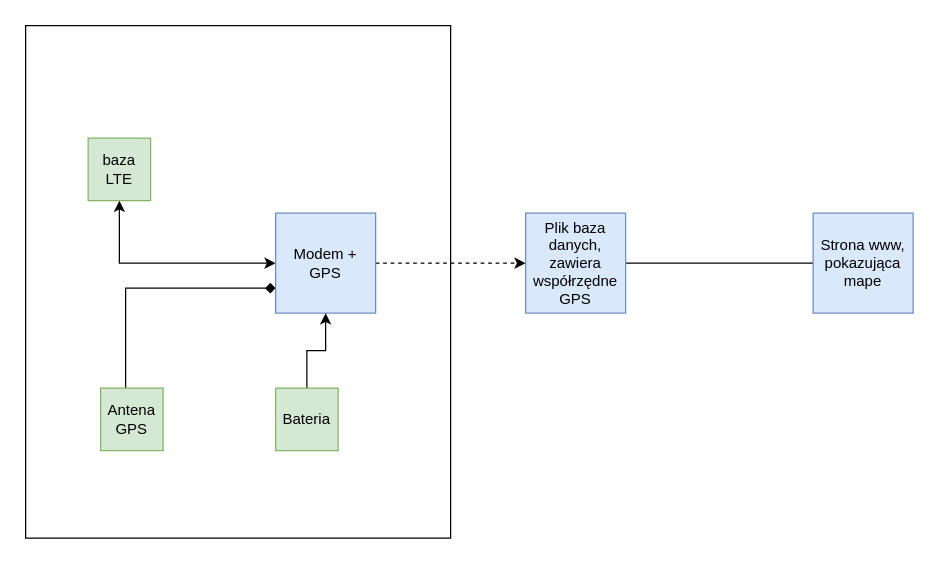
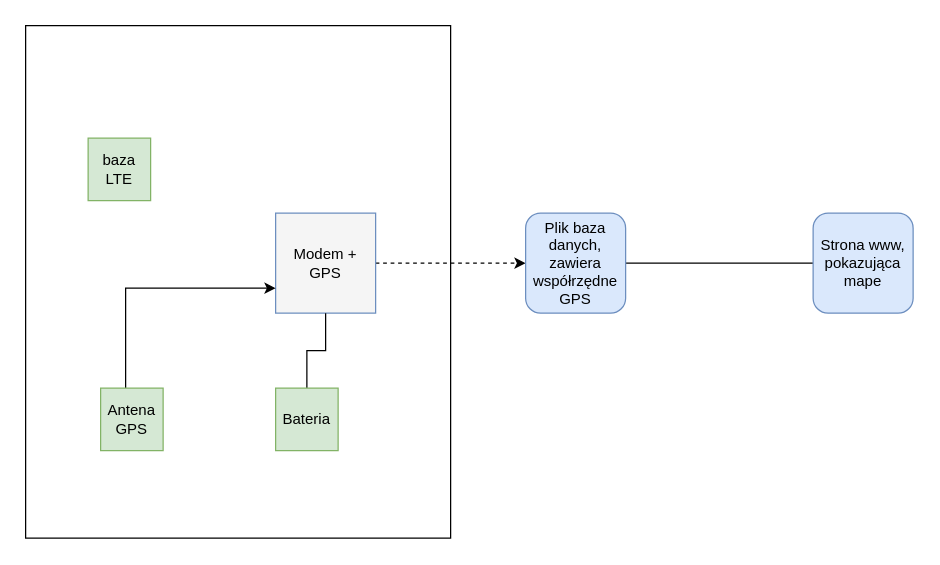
- <mxCell id="3" value="" style="edgeStyle=orthogonalEdgeStyle;rounded=0;orthogonalLoop=1;jettySize=auto;html=1;startArrow=classic;startFill=1;" parent="1" source="5" target="6" edge="1"><mxGeometry relative="1" as="geometry" /></mxCell>
- <mxCell id="5" value="Modem + GPS" style="whiteSpace=wrap;html=1;aspect=fixed;fillColor=#dae8fc;strokeColor=#6c8ebf;fontColor=#000000;" parent="1" vertex="1"><mxGeometry x="220" y="170" width="80" height="80" as="geometry" /></mxCell>
+ <mxCell id="5" value="Modem + GPS" style="whiteSpace=wrap;html=1;aspect=fixed;fillColor=#f5f5f5;strokeColor=#6c8ebf;fontColor=#000000;" parent="1" vertex="1"><mxGeometry x="220" y="170" width="80" height="80" as="geometry" /></mxCell>
- <mxCell id="12" value="Plik baza danych, zawiera współrzędne GPS" style="whiteSpace=wrap;html=1;aspect=fixed;fillColor=#dae8fc;strokeColor=#6c8ebf;fontColor=#000000;" parent="1" vertex="1"><mxGeometry x="420" y="170" width="80" height="80" as="geometry" /></mxCell>
+ <mxCell id="12" value="Plik baza danych, zawiera współrzędne GPS" style="whiteSpace=wrap;html=1;aspect=fixed;fillColor=#dae8fc;strokeColor=#6c8ebf;fontColor=#000000;rounded=1;" parent="1" vertex="1"><mxGeometry x="420" y="170" width="80" height="80" as="geometry" /></mxCell>
- <mxCell id="13" value="Strona www, pokazująca mape" style="whiteSpace=wrap;html=1;aspect=fixed;fillColor=#dae8fc;strokeColor=#6c8ebf;fontColor=#000000;" parent="1" vertex="1"><mxGeometry x="650" y="170" width="80" height="80" as="geometry" /></mxCell>
+ <mxCell id="13" value="Strona www, pokazująca mape" style="whiteSpace=wrap;html=1;aspect=fixed;fillColor=#dae8fc;strokeColor=#6c8ebf;fontColor=#000000;rounded=1;" parent="1" vertex="1"><mxGeometry x="650" y="170" width="80" height="80" as="geometry" /></mxCell>
- <mxCell id="7" style="edgeStyle=orthogonalEdgeStyle;rounded=0;orthogonalLoop=1;jettySize=auto;html=1;entryX=0;entryY=0.75;entryDx=0;entryDy=0;endArrow=diamond;" parent="1" source="8" target="5" edge="1"><mxGeometry relative="1" as="geometry"><Array as="points"><mxPoint x="100" y="230" /></Array></mxGeometry></mxCell>
+ <mxCell id="7" style="edgeStyle=orthogonalEdgeStyle;rounded=0;orthogonalLoop=1;jettySize=auto;html=1;entryX=0;entryY=0.75;entryDx=0;entryDy=0;" parent="1" source="8" target="5" edge="1"><mxGeometry relative="1" as="geometry"><Array as="points"><mxPoint x="100" y="230" /></Array></mxGeometry></mxCell>
- <mxCell id="9" value="" style="edgeStyle=orthogonalEdgeStyle;rounded=0;orthogonalLoop=1;jettySize=auto;html=1;" parent="1" source="10" target="5" edge="1"><mxGeometry relative="1" as="geometry" /></mxCell>
+ <mxCell id="9" value="" style="edgeStyle=orthogonalEdgeStyle;rounded=0;orthogonalLoop=1;jettySize=auto;html=1;endArrow=none;" parent="1" source="10" target="5" edge="1"><mxGeometry relative="1" as="geometry" /></mxCell>
